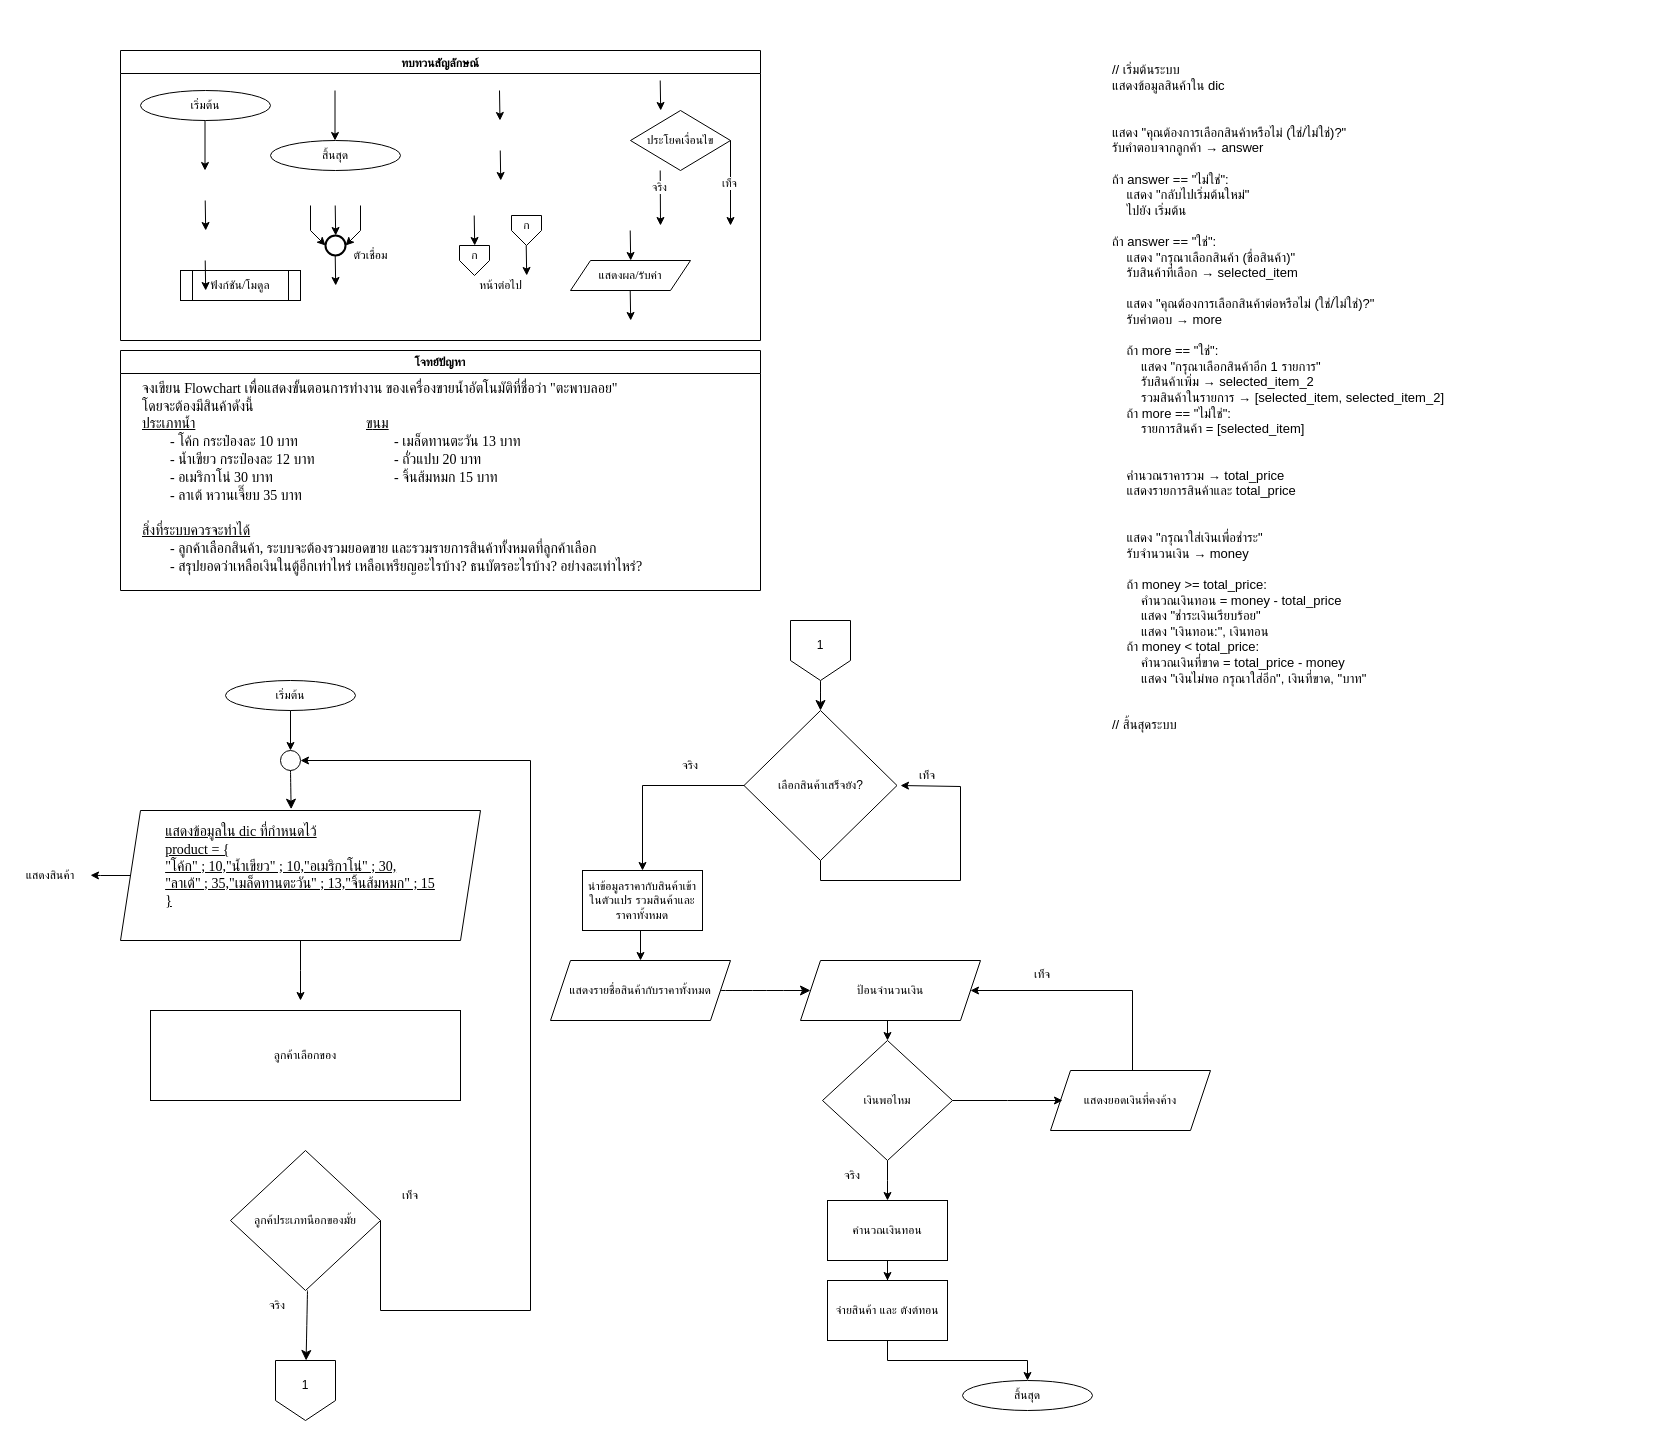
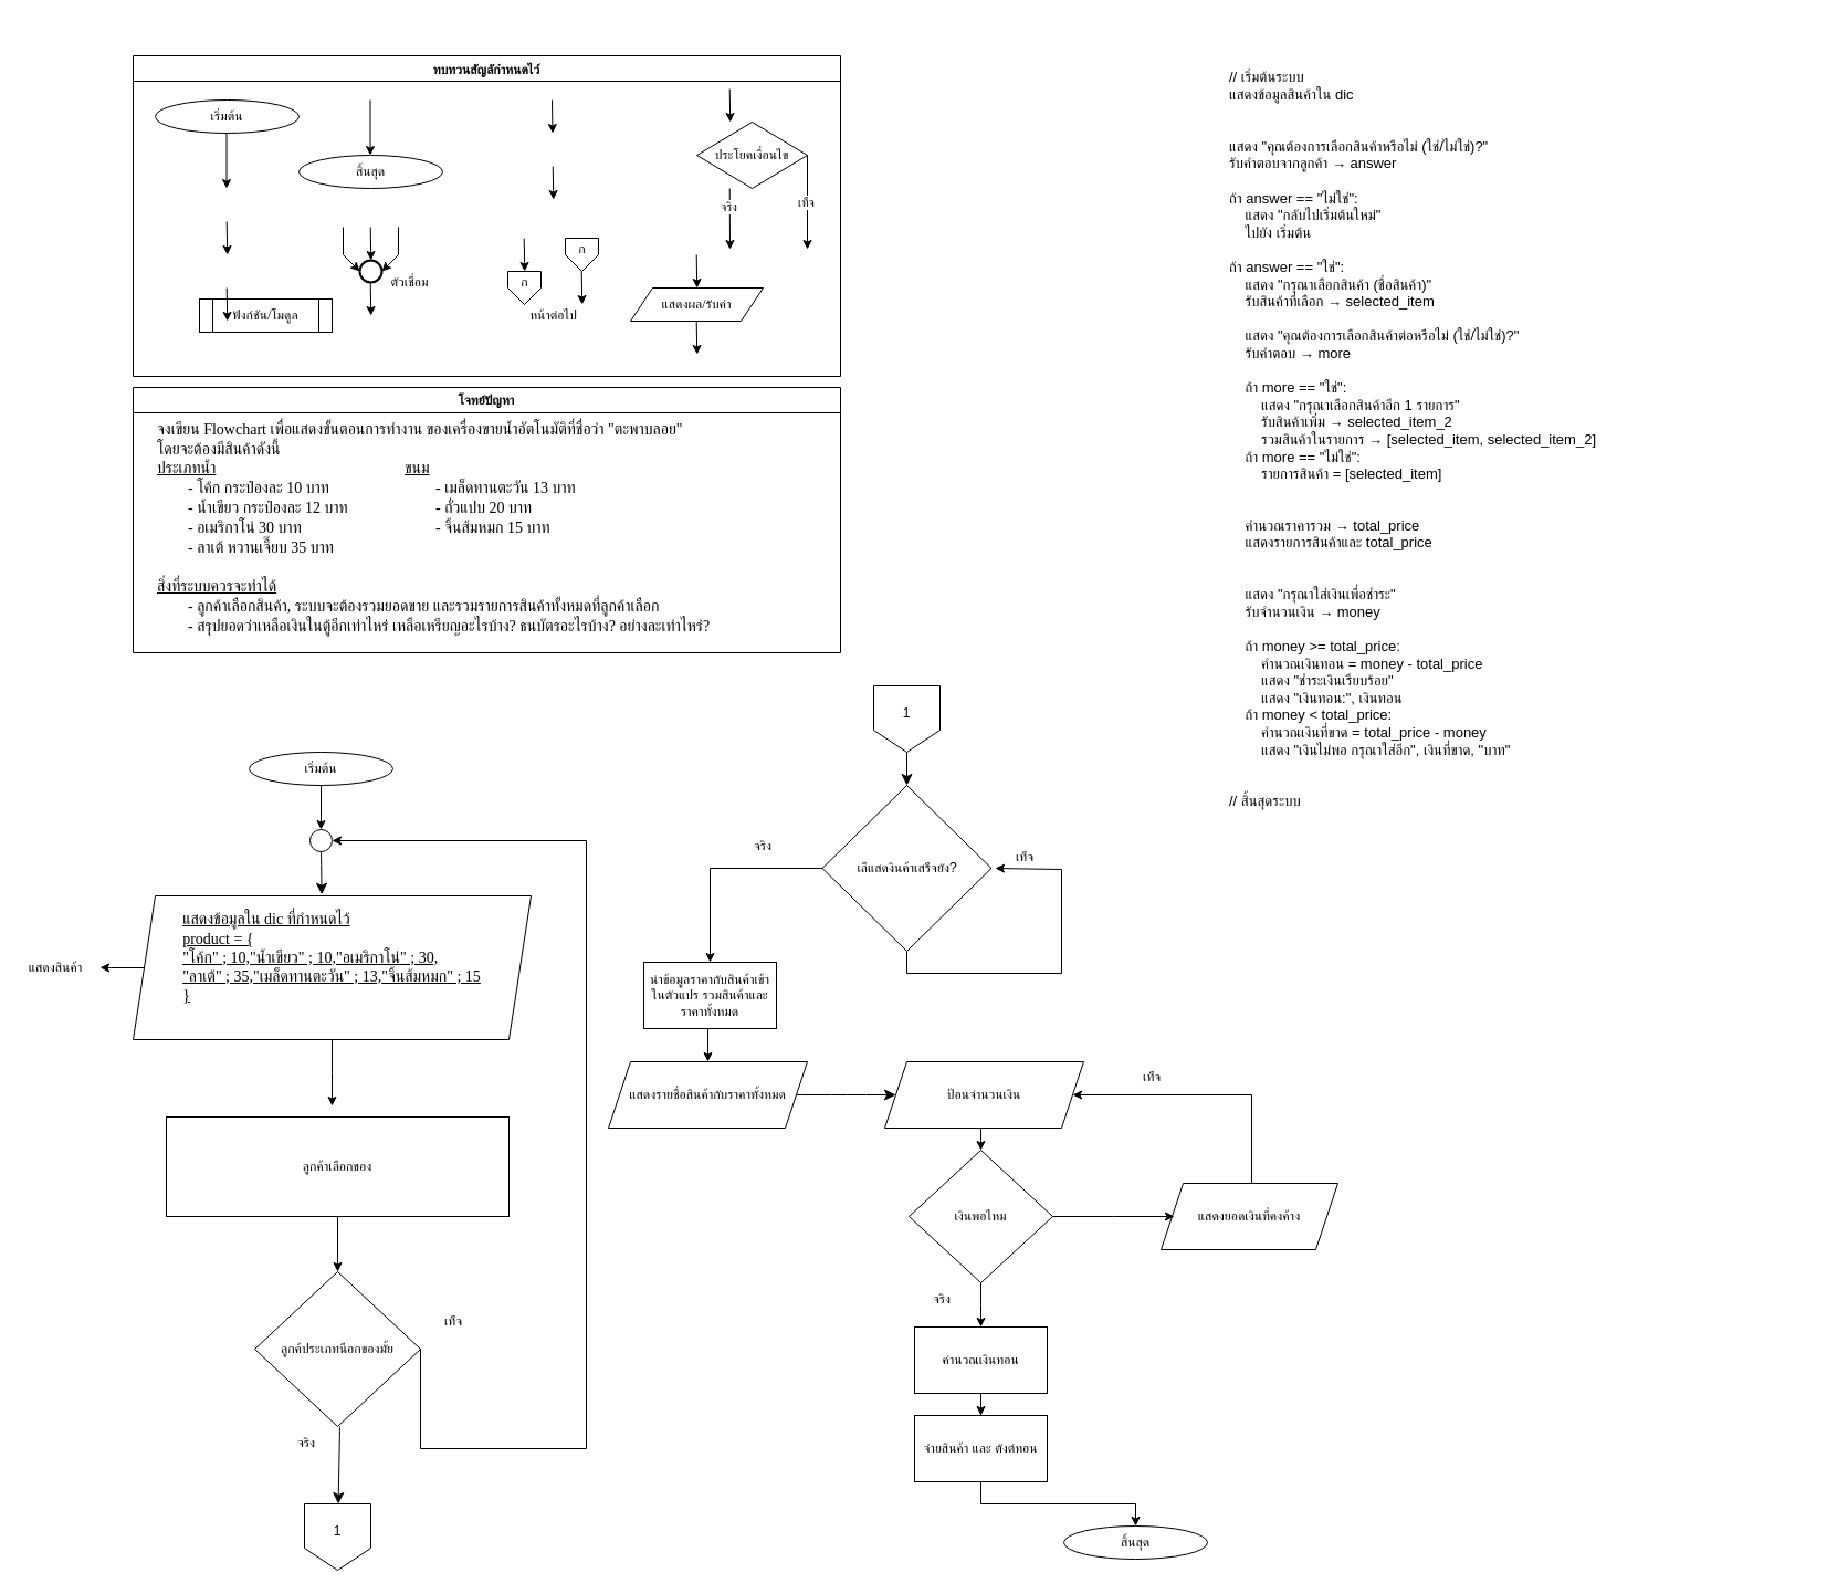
- <mxCell id="2" value="ทบทวนสัญลักษณ์" style="swimlane;fontFamily=Sarabun;fontSource=https%3A%2F%2Ffonts.googleapis.com%2Fcss%3Ffamily%3DSarabun;" parent="1" vertex="1"><mxGeometry x="120" y="50" width="640" height="290" as="geometry" /></mxCell>
+ <mxCell id="2" value="ทบทวนสัญลักำหนดไว์" style="swimlane;fontFamily=Sarabun;fontSource=https%3A%2F%2Ffonts.googleapis.com%2Fcss%3Ffamily%3DSarabun;" parent="1" vertex="1"><mxGeometry x="120" y="50" width="640" height="290" as="geometry" /></mxCell>
- <mxCell id="55" value="เลือกสินค้าเสร็จยัง?" style="rhombus;whiteSpace=wrap;html=1;" vertex="1" parent="1"><mxGeometry x="743.5" y="710" width="153" height="150" as="geometry" /></mxCell>
+ <mxCell id="55" value="เลืแสดงินค้าเสร็จยัง?" style="rhombus;whiteSpace=wrap;html=1;" vertex="1" parent="1"><mxGeometry x="743.5" y="710" width="153" height="150" as="geometry" /></mxCell>
+ <mxCell id="43" style="edgeStyle=orthogonalEdgeStyle;rounded=0;orthogonalLoop=1;jettySize=auto;html=1;exitX=0.5;exitY=1;exitDx=0;exitDy=0;entryX=0.5;entryY=0;entryDx=0;entryDy=0;" edge="1" parent="1" source="44" target="45"><mxGeometry relative="1" as="geometry" /></mxCell>
